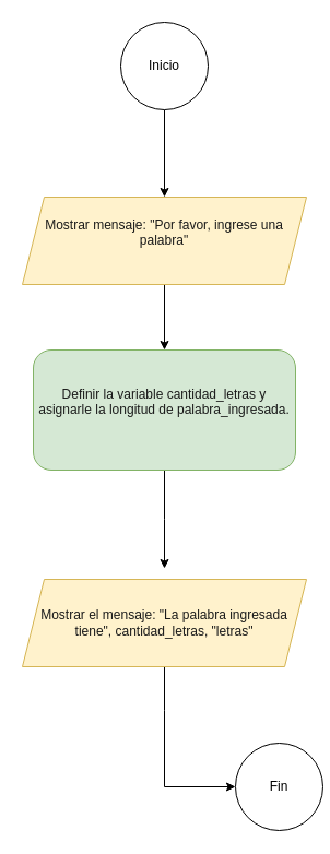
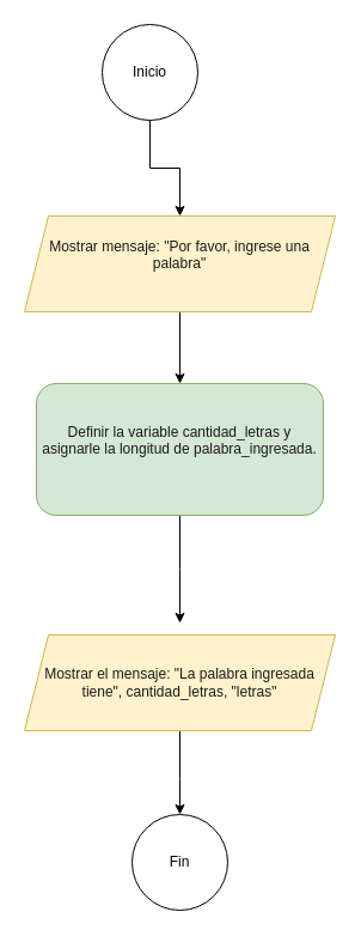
- <mxCell id="3" value="Inicio" style="ellipse;whiteSpace=wrap;html=1;aspect=fixed;" vertex="1" parent="1"><mxGeometry x="110" y="20" width="80" height="80" as="geometry" /></mxCell>
+ <mxCell id="3" value="Inicio" style="ellipse;whiteSpace=wrap;html=1;aspect=fixed;" vertex="1" parent="1"><mxGeometry x="85" y="20" width="80" height="80" as="geometry" /></mxCell>
- <mxCell id="10" value="Fin" style="ellipse;whiteSpace=wrap;html=1;" vertex="1" parent="1"><mxGeometry x="215" y="680" width="80" height="80" as="geometry" /></mxCell>
+ <mxCell id="10" value="Fin" style="ellipse;whiteSpace=wrap;html=1;" vertex="1" parent="1"><mxGeometry x="110" y="680" width="80" height="80" as="geometry" /></mxCell>
